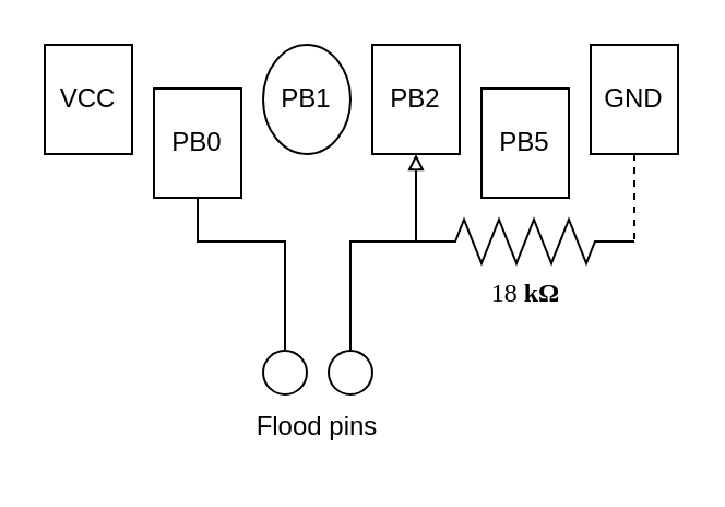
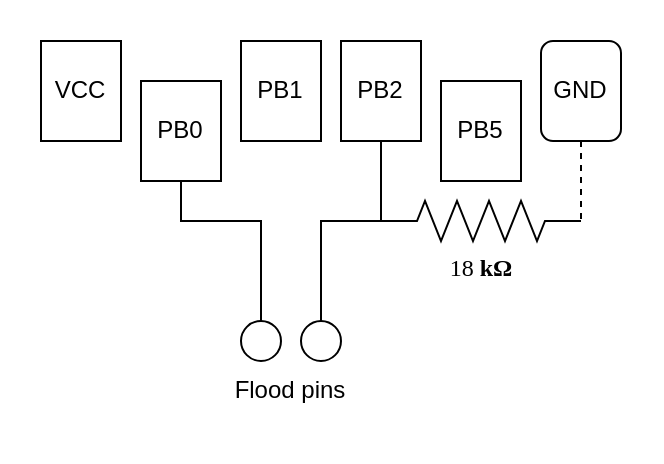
- <mxCell id="8" value="PB1" style="ellipse;whiteSpace=wrap;html=1;" vertex="1" parent="1"><mxGeometry x="120" y="20" width="40" height="50" as="geometry" /></mxCell>
+ <mxCell id="8" value="PB1" style="rounded=0;whiteSpace=wrap;html=1;" vertex="1" parent="1"><mxGeometry x="120" y="20" width="40" height="50" as="geometry" /></mxCell>
- <mxCell id="5" value="GND" style="rounded=0;whiteSpace=wrap;html=1;" vertex="1" parent="1"><mxGeometry x="270" y="20" width="40" height="50" as="geometry" /></mxCell>
+ <mxCell id="5" value="GND" style="whiteSpace=wrap;html=1;rounded=1;" vertex="1" parent="1"><mxGeometry x="270" y="20" width="40" height="50" as="geometry" /></mxCell>
- <mxCell id="2" style="edgeStyle=orthogonalEdgeStyle;rounded=0;html=1;exitX=0;exitY=0.5;exitPerimeter=0;labelBackgroundColor=none;startArrow=none;startFill=0;startSize=5;endArrow=block;endFill=0;endSize=5;jettySize=auto;orthogonalLoop=1;strokeWidth=1;fontFamily=Verdana;fontSize=12;entryX=0.5;entryY=1;entryDx=0;entryDy=0;" parent="1" source="3" target="7" edge="1"><mxGeometry relative="1" as="geometry"><Array as="points"><mxPoint x="190" y="100" /><mxPoint x="190" y="100" /></Array><mxPoint x="-168" y="184" as="targetPoint" /></mxGeometry></mxCell>
+ <mxCell id="2" style="edgeStyle=orthogonalEdgeStyle;rounded=0;html=1;exitX=0;exitY=0.5;exitPerimeter=0;labelBackgroundColor=none;startArrow=none;startFill=0;startSize=5;endArrow=none;endFill=0;endSize=5;jettySize=auto;orthogonalLoop=1;strokeWidth=1;fontFamily=Verdana;fontSize=12;entryX=0.5;entryY=1;entryDx=0;entryDy=0;" parent="1" source="3" target="7" edge="1"><mxGeometry relative="1" as="geometry"><Array as="points"><mxPoint x="190" y="100" /><mxPoint x="190" y="100" /></Array><mxPoint x="-168" y="184" as="targetPoint" /></mxGeometry></mxCell>
